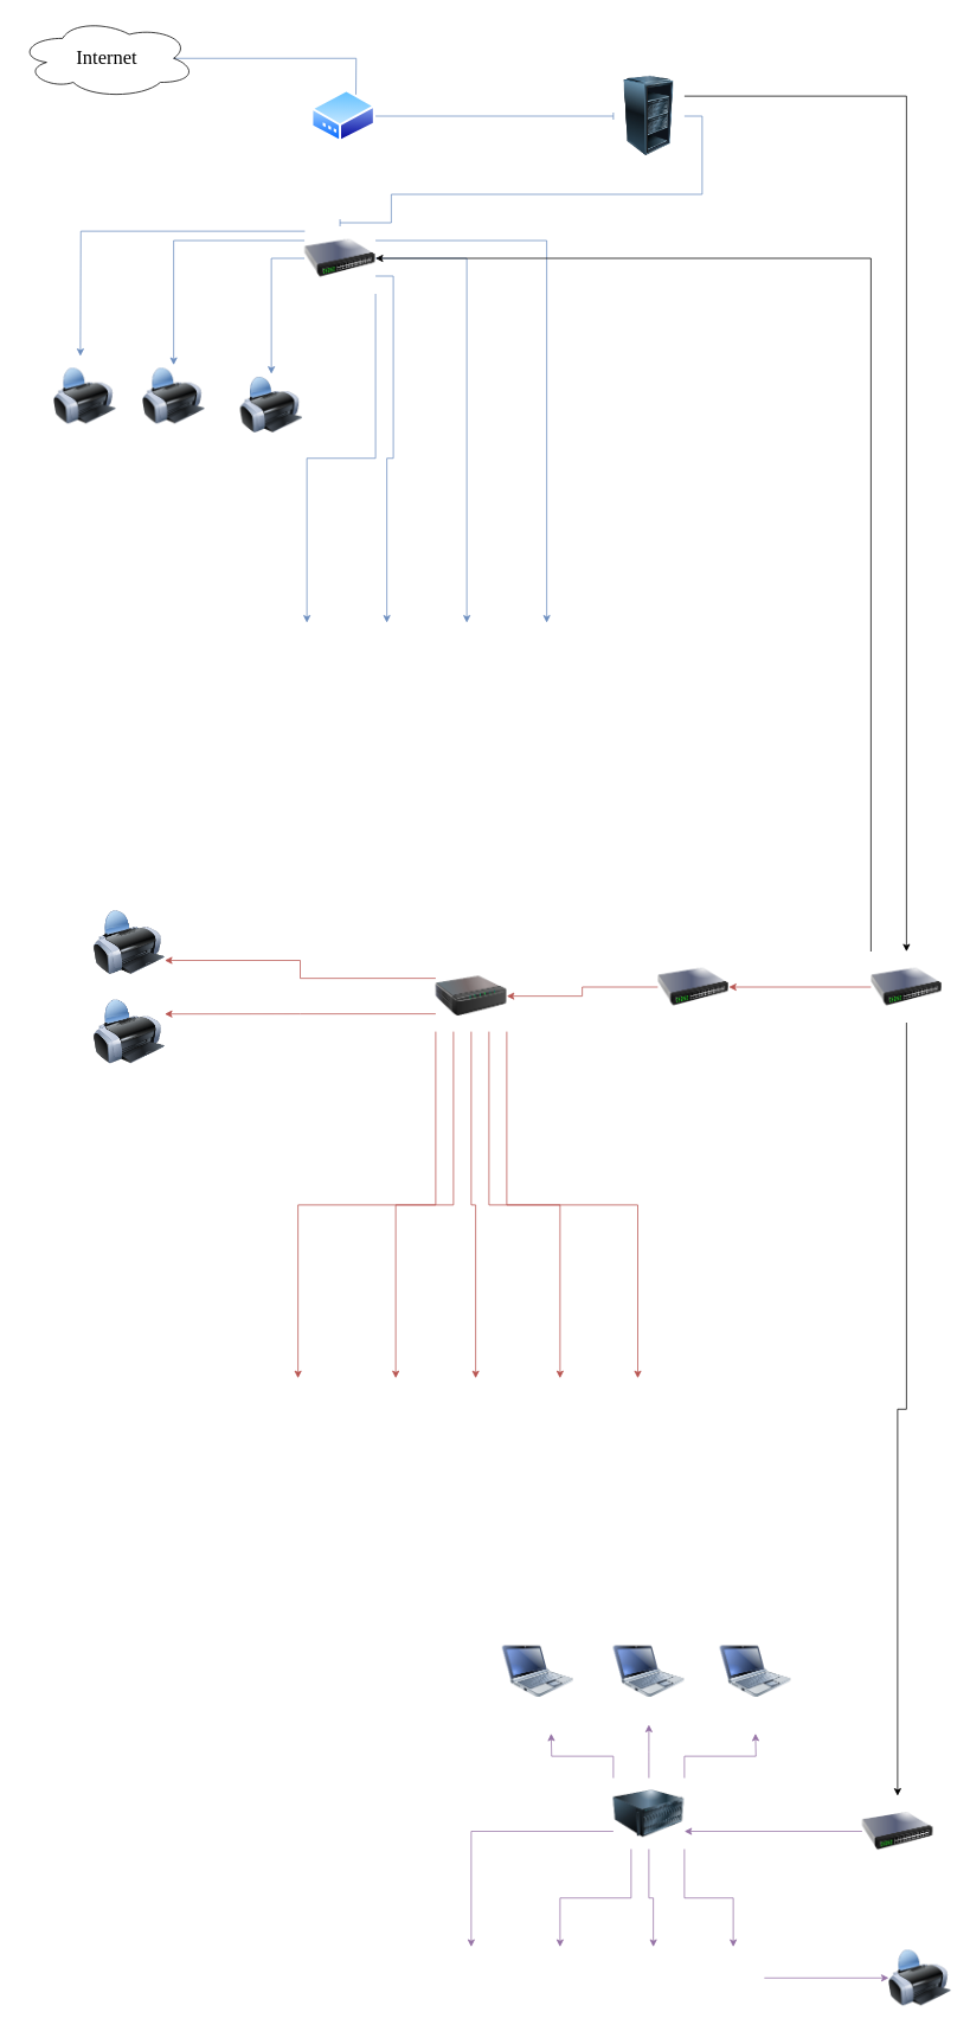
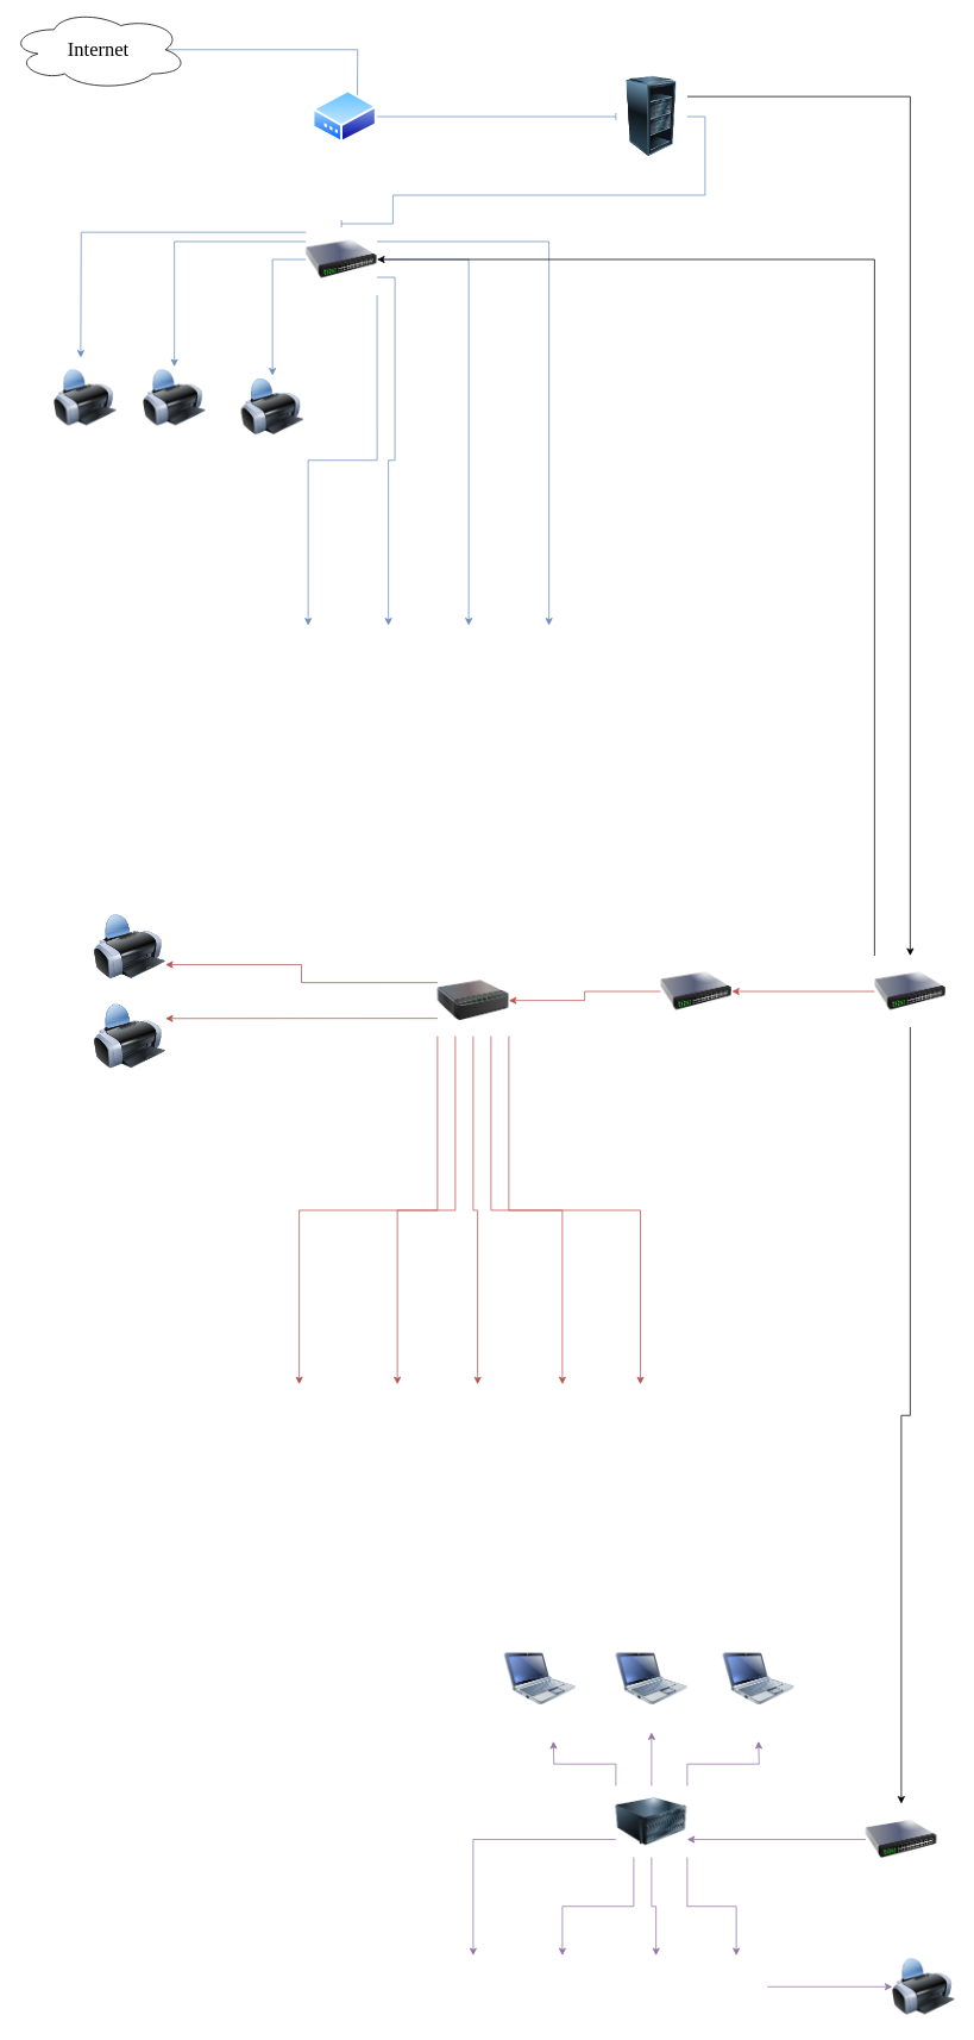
- <mxCell id="3" value="&lt;font style=&quot;font-size: 22px;&quot; face=&quot;Verdana&quot;&gt;Internet&lt;/font&gt;" style="ellipse;shape=cloud;whiteSpace=wrap;html=1;fillColor=none;" parent="1" vertex="1"><mxGeometry width="200" height="90" as="geometry" x="20" y="20" /></mxCell>
+ <mxCell id="3" value="&lt;font style=&quot;font-size: 22px;&quot; face=&quot;Verdana&quot;&gt;Internet&lt;/font&gt;" style="ellipse;shape=cloud;whiteSpace=wrap;html=1;fillColor=none;" parent="1" vertex="1"><mxGeometry x="10" y="10" width="200" height="90" as="geometry" /></mxCell>
